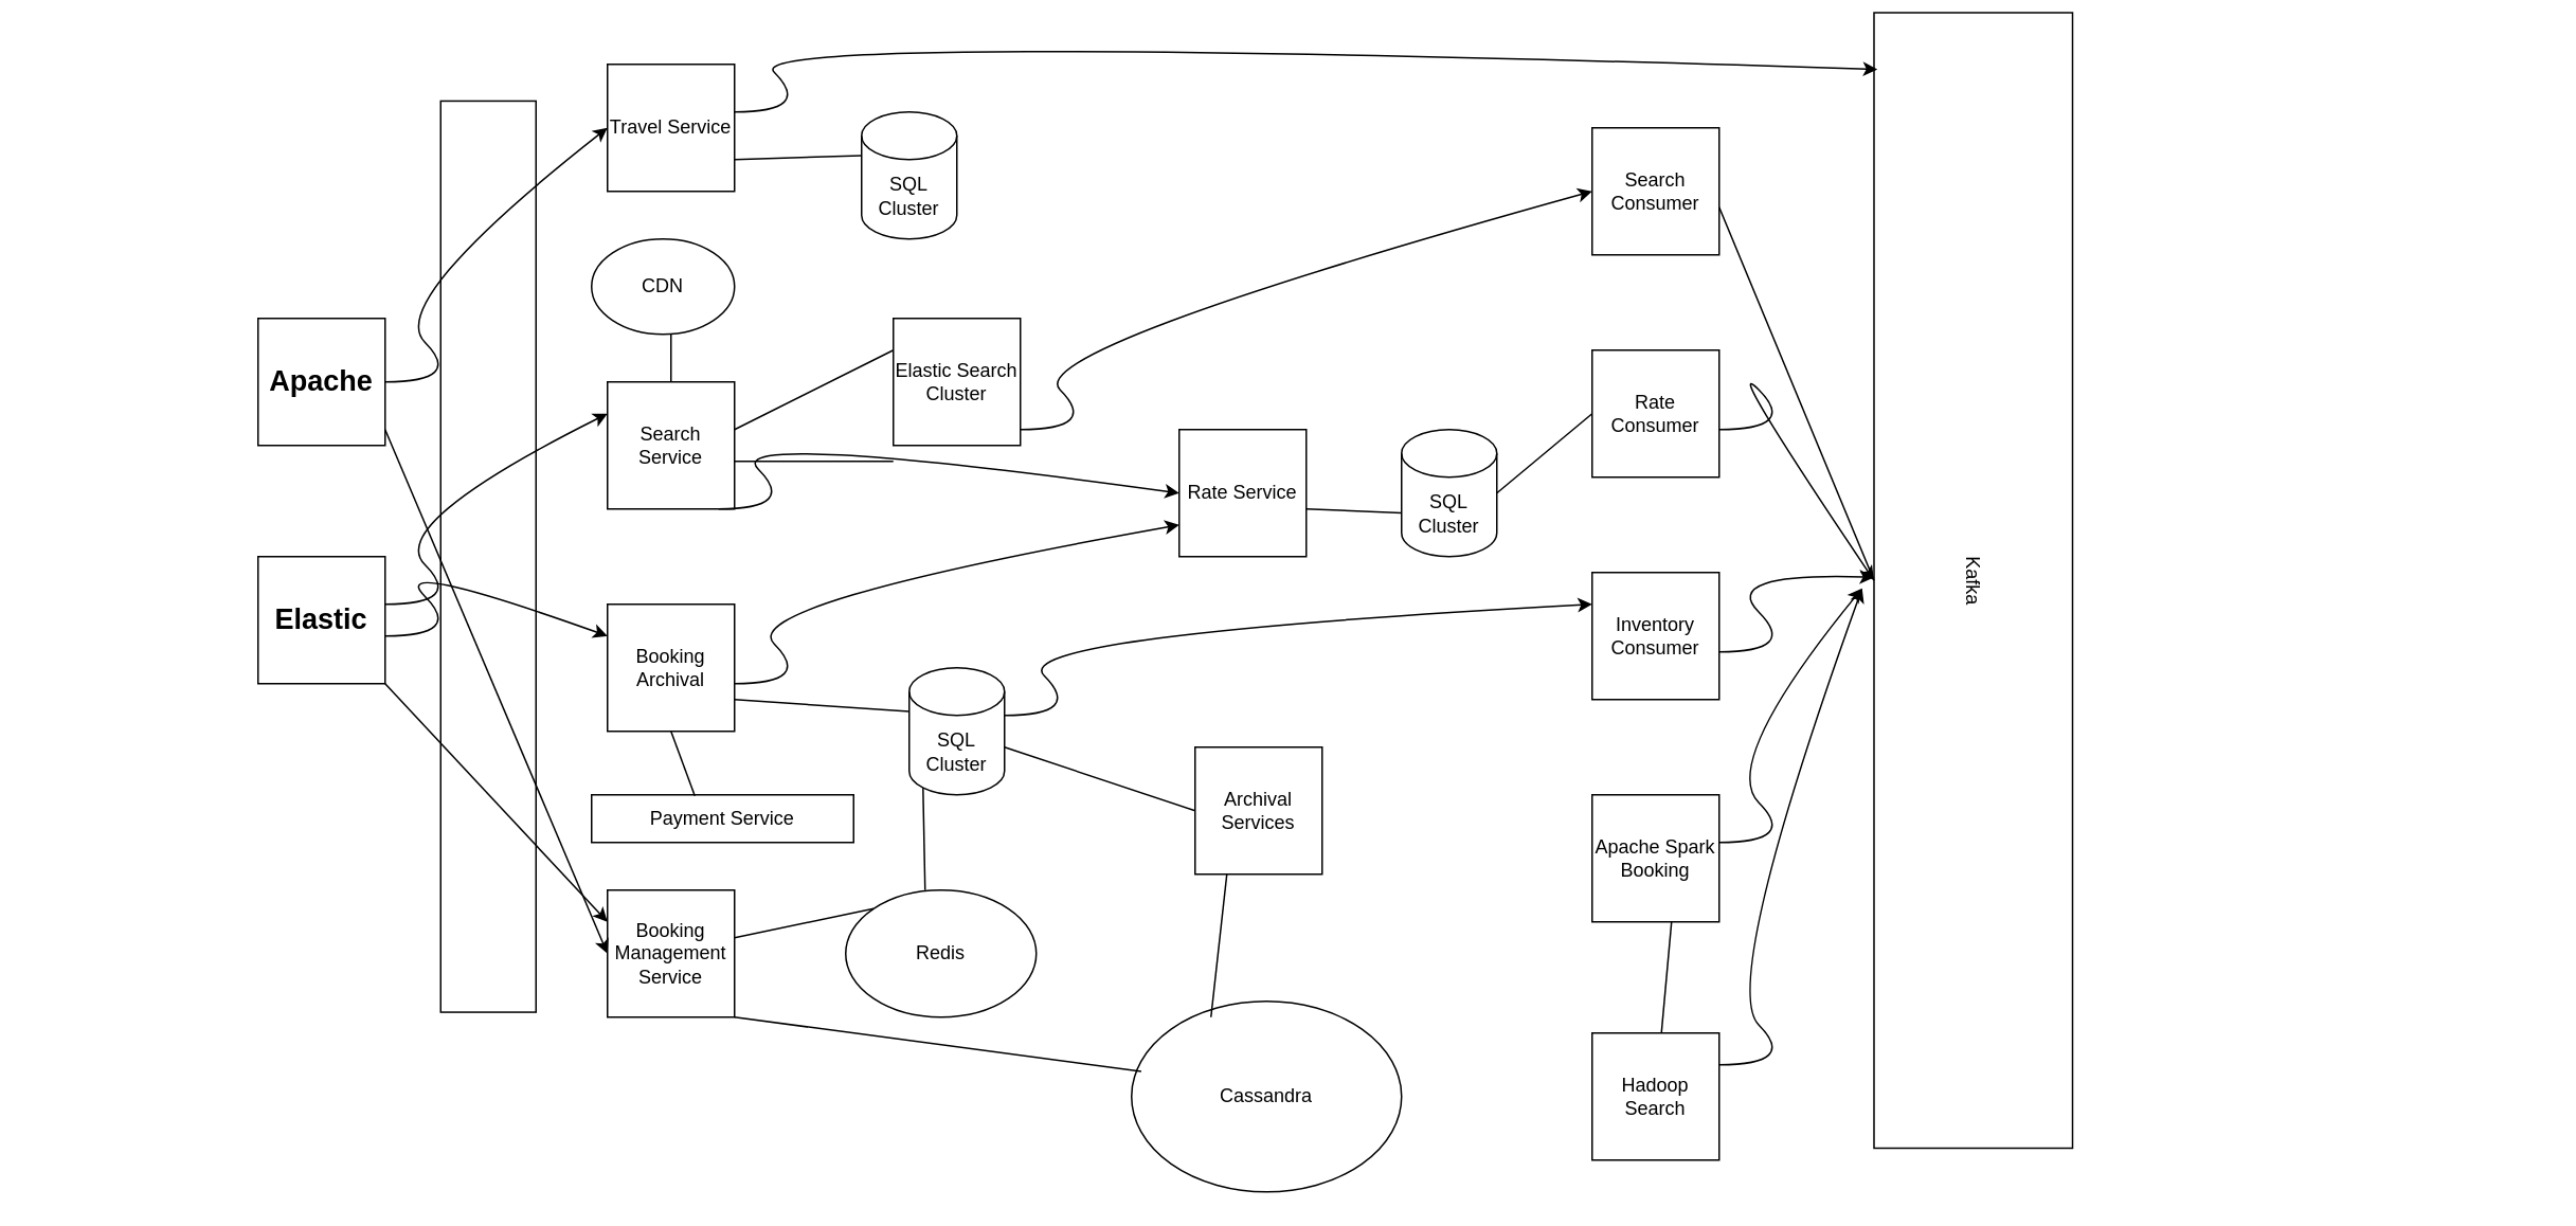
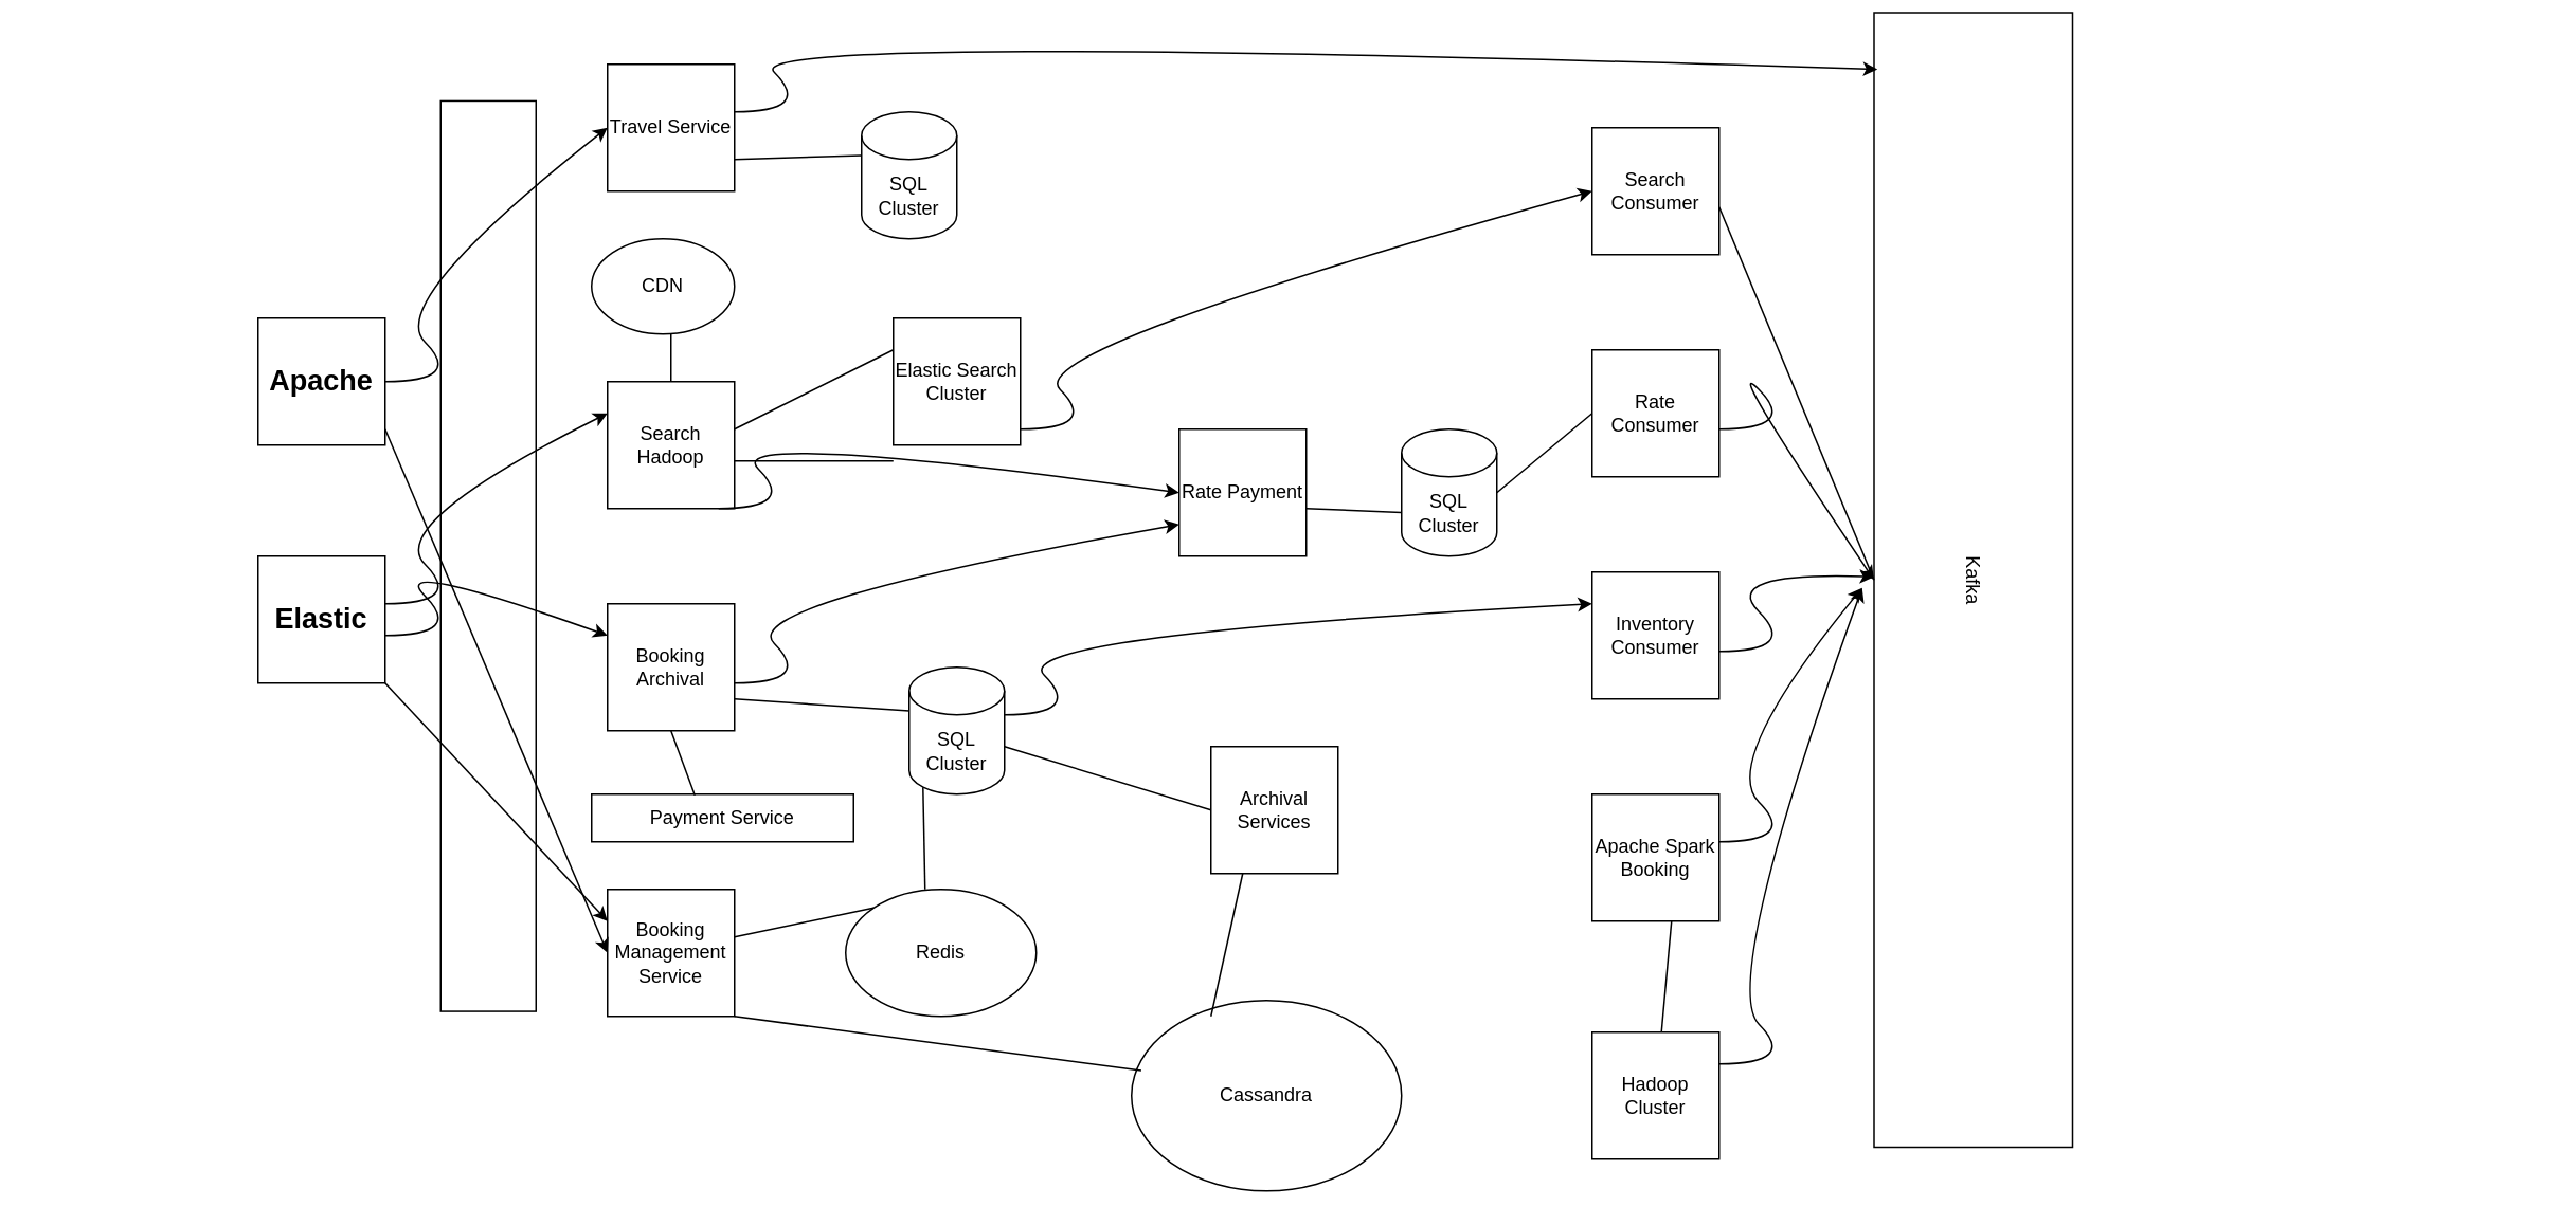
- <mxCell id="6" value="Search Service" style="whiteSpace=wrap;html=1;aspect=fixed;" vertex="1" parent="1"><mxGeometry x="382" y="240" width="80" height="80" as="geometry" /></mxCell>
+ <mxCell id="6" value="Search Hadoop" style="whiteSpace=wrap;html=1;aspect=fixed;" vertex="1" parent="1"><mxGeometry x="382" y="240" width="80" height="80" as="geometry" /></mxCell>
- <mxCell id="14" value="Rate Service" style="whiteSpace=wrap;html=1;aspect=fixed;" vertex="1" parent="1"><mxGeometry x="742" y="270" width="80" height="80" as="geometry" /></mxCell>
+ <mxCell id="14" value="Rate Payment" style="whiteSpace=wrap;html=1;aspect=fixed;" vertex="1" parent="1"><mxGeometry x="742" y="270" width="80" height="80" as="geometry" /></mxCell>
- <mxCell id="20" value="Archival Services" style="whiteSpace=wrap;html=1;aspect=fixed;" vertex="1" parent="1"><mxGeometry x="752" y="470" width="80" height="80" as="geometry" /></mxCell>
+ <mxCell id="20" value="Archival Services" style="whiteSpace=wrap;html=1;aspect=fixed;" vertex="1" parent="1"><mxGeometry x="762" y="470" width="80" height="80" as="geometry" /></mxCell>
- <mxCell id="42" value="Hadoop&lt;br&gt;Search" style="whiteSpace=wrap;html=1;aspect=fixed;" vertex="1" parent="1"><mxGeometry x="1002" y="650" width="80" height="80" as="geometry" /></mxCell>
+ <mxCell id="42" value="Hadoop&lt;br&gt;Cluster" style="whiteSpace=wrap;html=1;aspect=fixed;" vertex="1" parent="1"><mxGeometry x="1002" y="650" width="80" height="80" as="geometry" /></mxCell>
